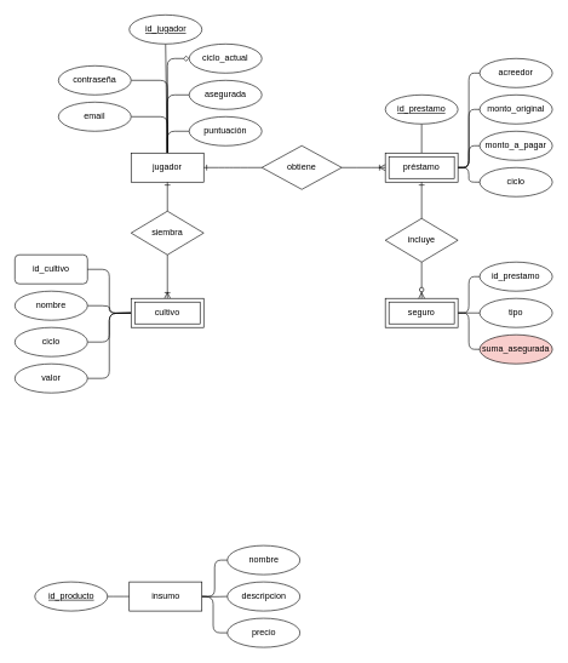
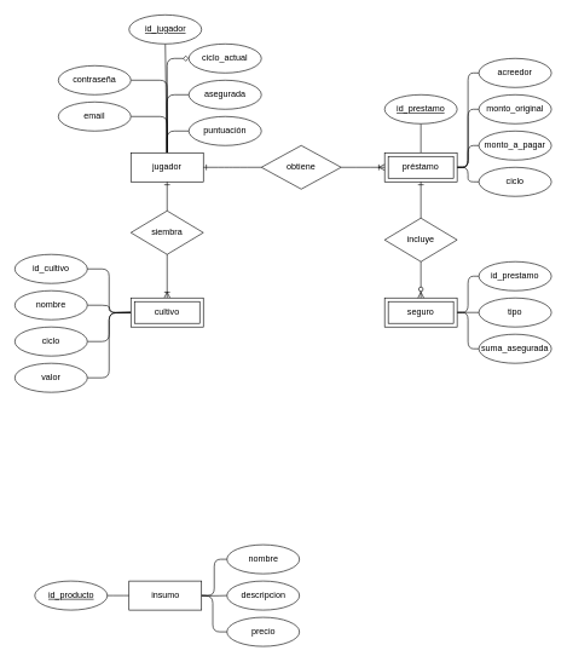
- <mxCell id="27" value="id_cultivo" style="whiteSpace=wrap;html=1;align=center;rounded=1;" parent="1" vertex="1"><mxGeometry x="20" y="350" width="100" height="40" as="geometry" /></mxCell>
+ <mxCell id="27" value="id_cultivo" style="ellipse;whiteSpace=wrap;html=1;align=center;" parent="1" vertex="1"><mxGeometry x="20" y="350" width="100" height="40" as="geometry" /></mxCell>
- <mxCell id="51" value="suma_asegurada" style="ellipse;whiteSpace=wrap;html=1;align=center;fillColor=#f8cecc;" vertex="1" parent="1"><mxGeometry x="660" y="460" width="100" height="40" as="geometry" /></mxCell>
+ <mxCell id="51" value="suma_asegurada" style="ellipse;whiteSpace=wrap;html=1;align=center;" vertex="1" parent="1"><mxGeometry x="660" y="460" width="100" height="40" as="geometry" /></mxCell>
